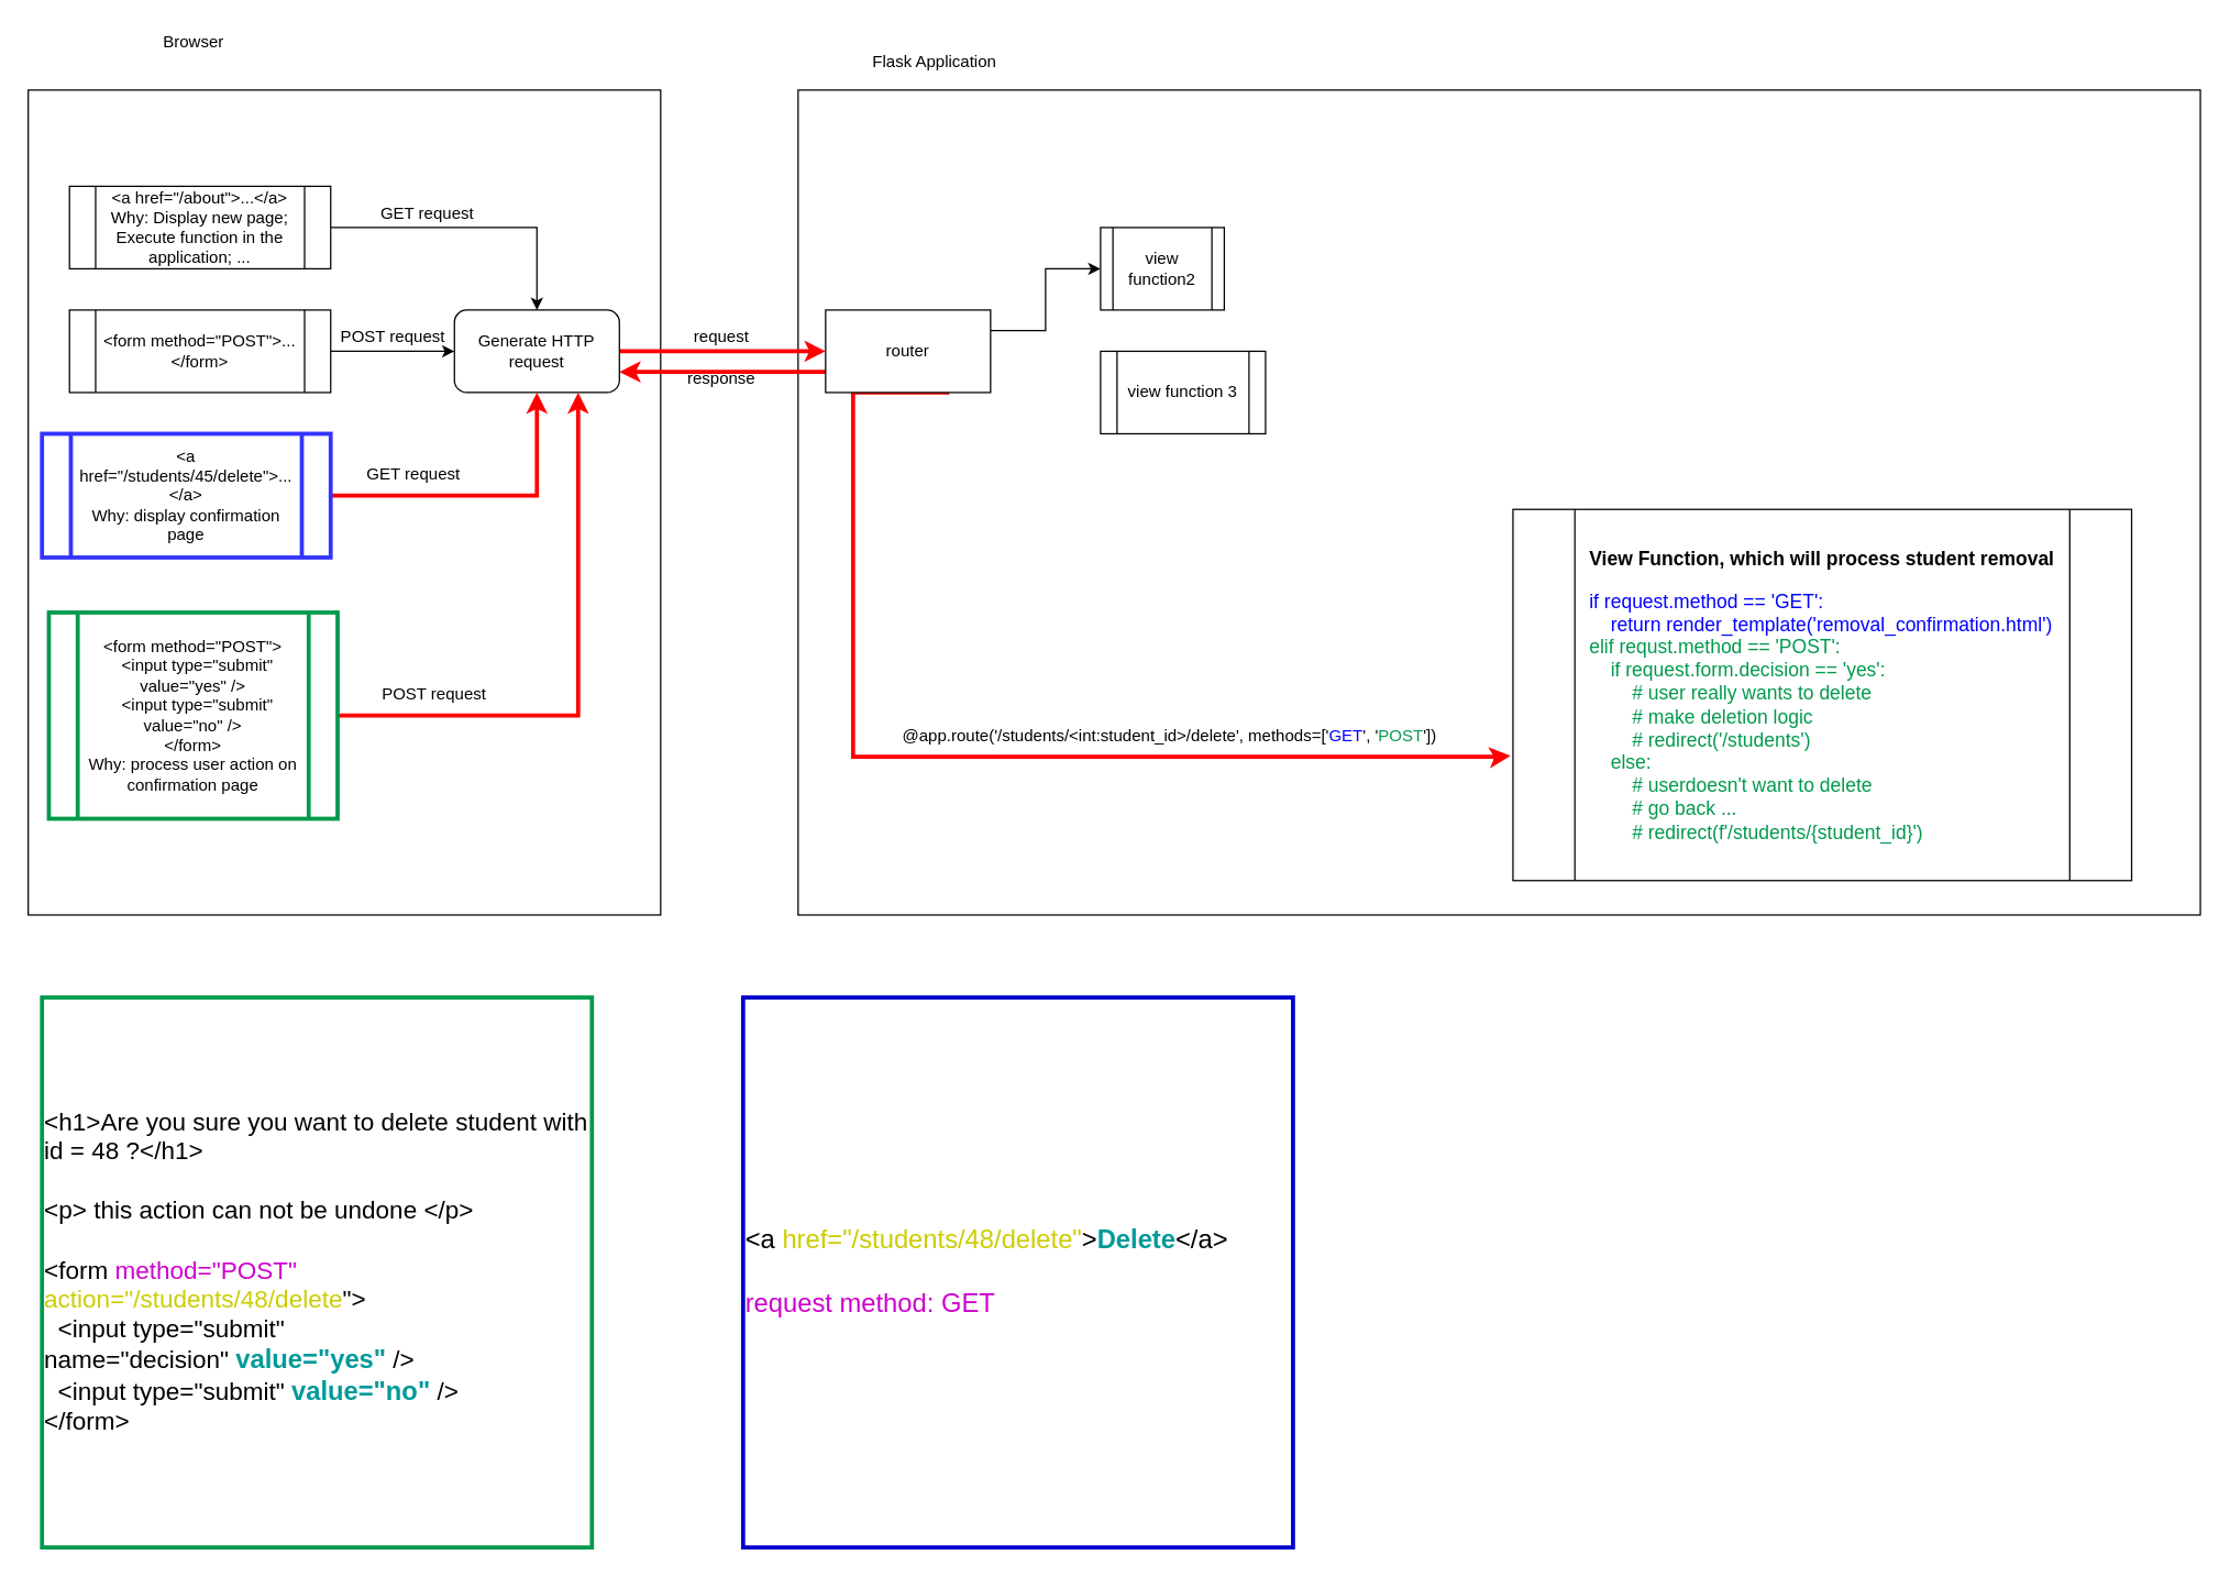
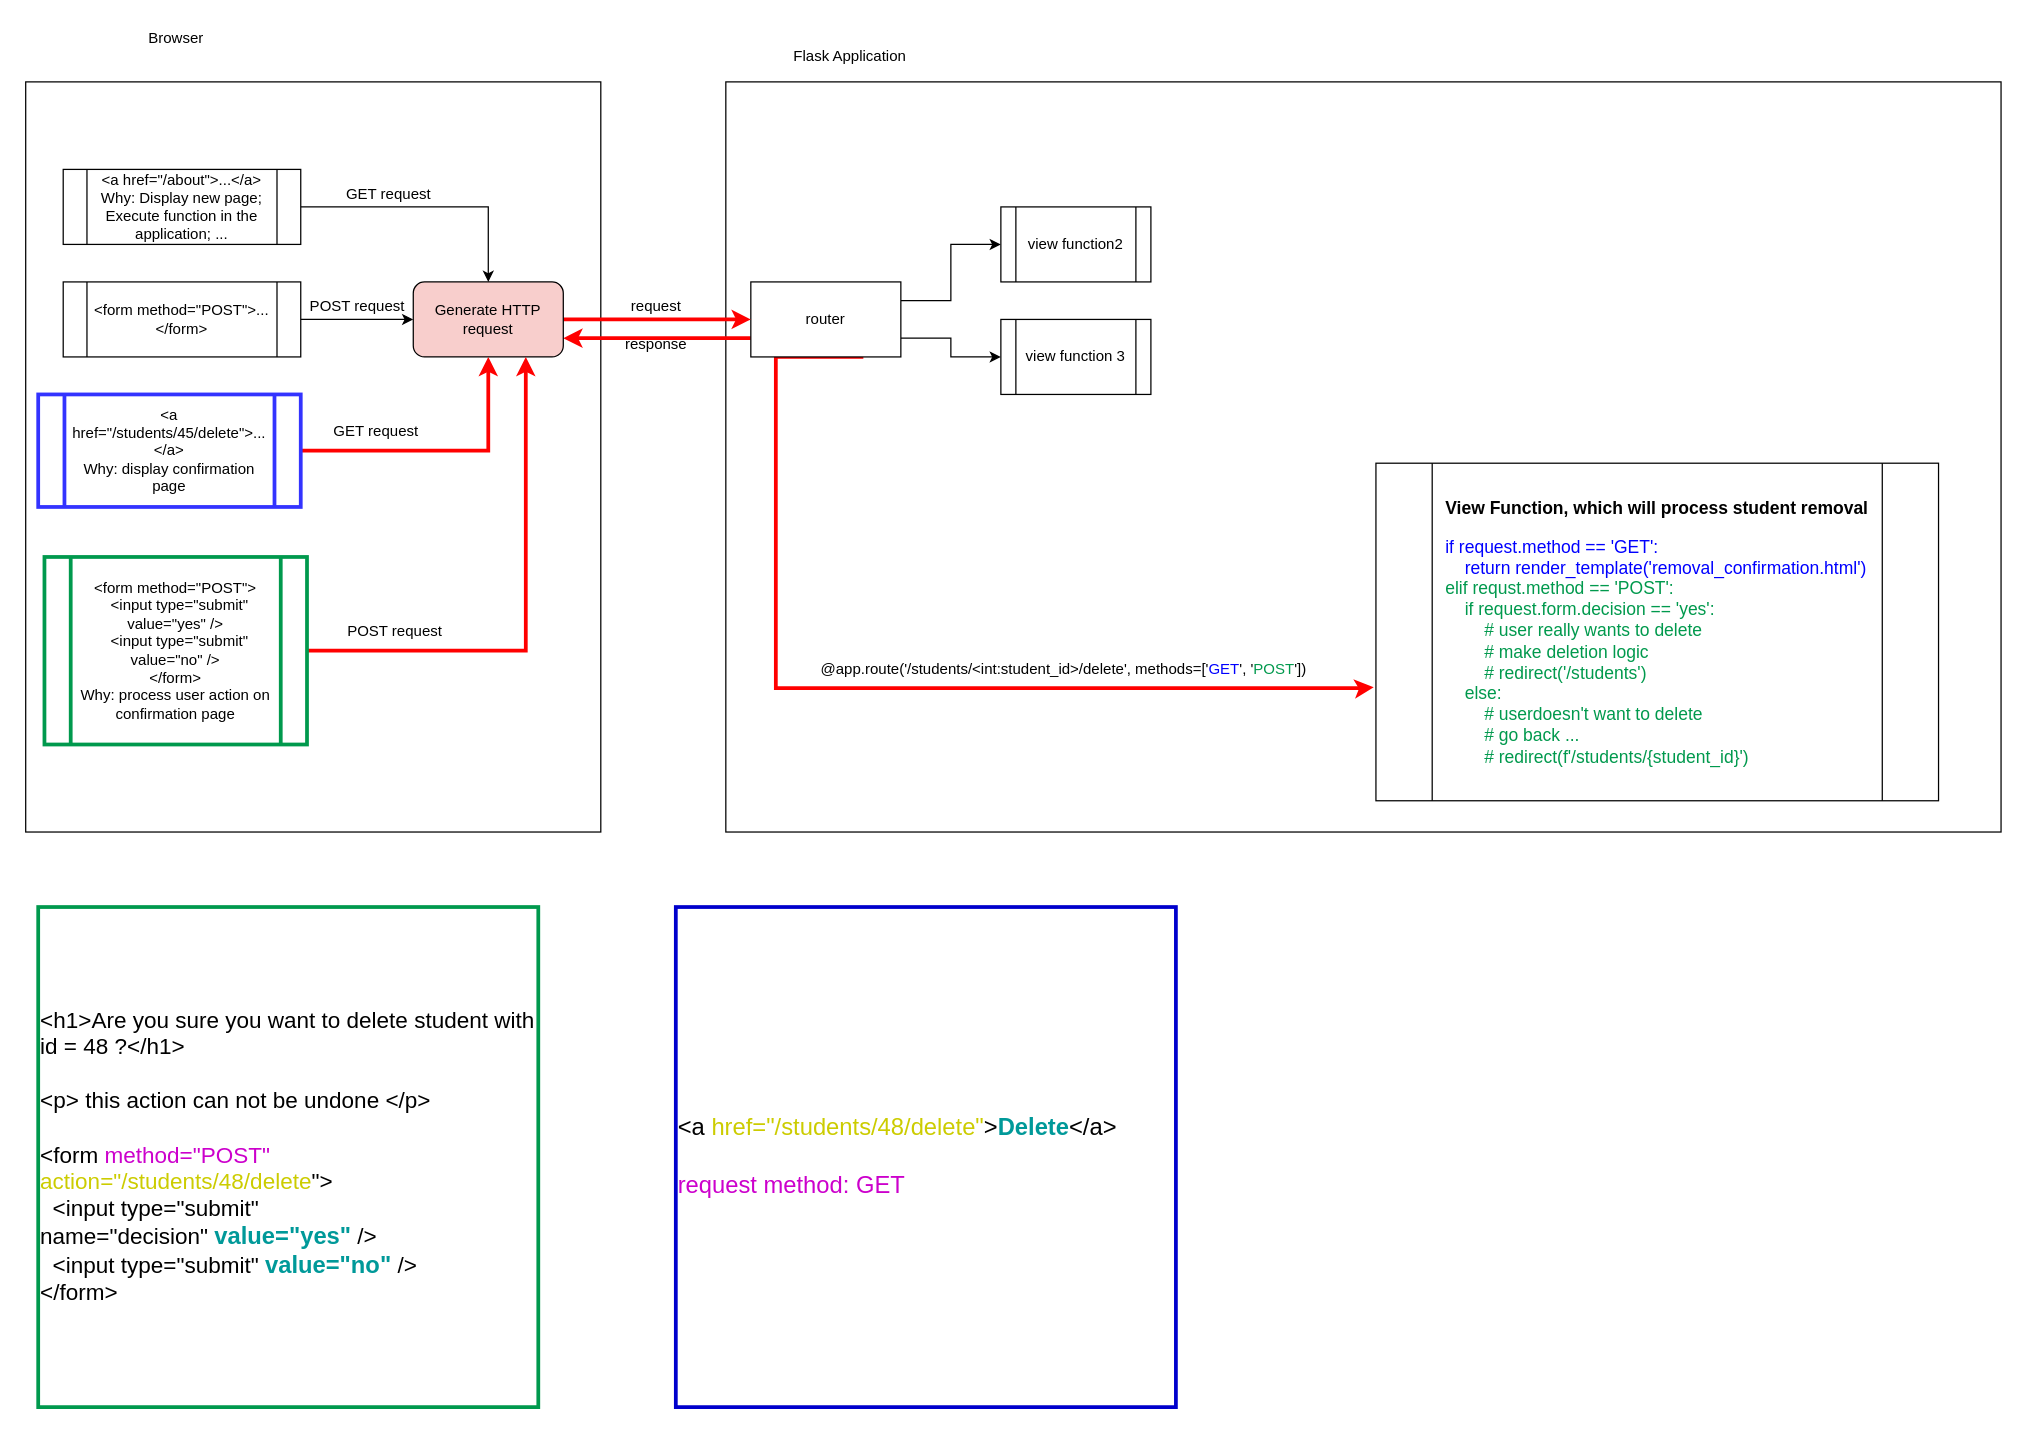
- <mxCell id="11" value="view function2" style="shape=process;whiteSpace=wrap;html=1;backgroundOutline=1;" vertex="1" parent="1"><mxGeometry x="800" y="165" width="90" height="60" as="geometry" /></mxCell>
+ <mxCell id="11" value="view function2" style="shape=process;whiteSpace=wrap;html=1;backgroundOutline=1;" vertex="1" parent="1"><mxGeometry x="800" y="165" width="120" height="60" as="geometry" /></mxCell>
- <mxCell id="15" value="Generate HTTP request" style="rounded=1;whiteSpace=wrap;html=1;" vertex="1" parent="1"><mxGeometry x="330" y="225" width="120" height="60" as="geometry" /></mxCell>
+ <mxCell id="15" value="Generate HTTP request" style="rounded=1;whiteSpace=wrap;html=1;fillColor=#f8cecc;" vertex="1" parent="1"><mxGeometry x="330" y="225" width="120" height="60" as="geometry" /></mxCell>
+ <mxCell id="7" style="edgeStyle=orthogonalEdgeStyle;rounded=0;orthogonalLoop=1;jettySize=auto;html=1;exitX=1;exitY=0.75;exitDx=0;exitDy=0;" edge="1" parent="1" source="10" target="12"><mxGeometry relative="1" as="geometry" /></mxCell>
